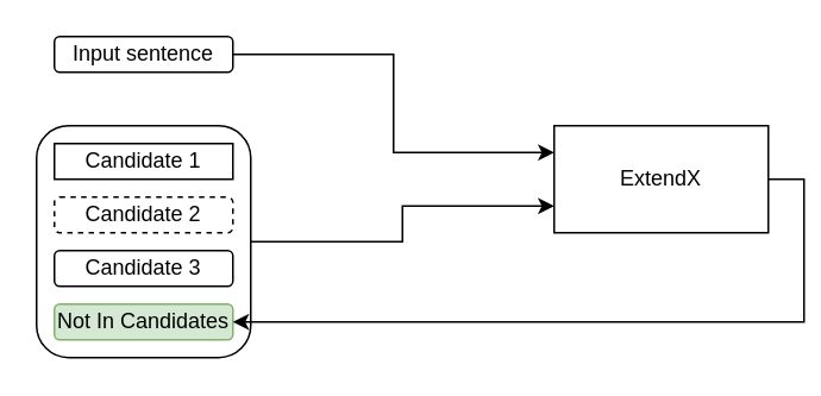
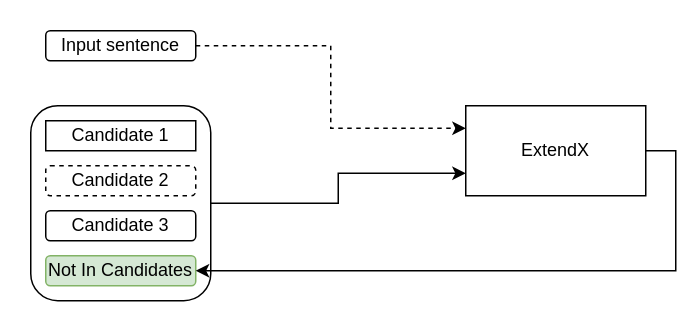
- <mxCell id="8" style="edgeStyle=orthogonalEdgeStyle;rounded=0;orthogonalLoop=1;jettySize=auto;html=1;exitX=1;exitY=0.5;exitDx=0;exitDy=0;entryX=0;entryY=0.25;entryDx=0;entryDy=0;" edge="1" parent="1" source="9" target="11"><mxGeometry relative="1" as="geometry" /></mxCell>
+ <mxCell id="8" style="edgeStyle=orthogonalEdgeStyle;rounded=0;orthogonalLoop=1;jettySize=auto;html=1;exitX=1;exitY=0.5;exitDx=0;exitDy=0;entryX=0;entryY=0.25;entryDx=0;entryDy=0;dashed=1;" edge="1" parent="1" source="9" target="11"><mxGeometry relative="1" as="geometry" /></mxCell>
